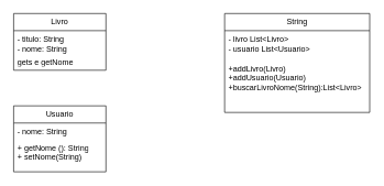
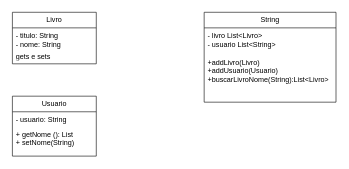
- <mxCell id="9" value="- livro List&amp;lt;Livro&amp;gt;&lt;br&gt;- usuario List&amp;lt;Usuario&amp;gt;" style="text;strokeColor=none;fillColor=none;align=left;verticalAlign=top;spacingLeft=4;spacingRight=4;overflow=hidden;rotatable=0;points=[[0,0.5],[1,0.5]];portConstraint=eastwest;whiteSpace=wrap;html=1;" vertex="1" parent="8"><mxGeometry y="26" width="220" height="44" as="geometry" /></mxCell>
+ <mxCell id="9" value="- livro List&amp;lt;Livro&amp;gt;&lt;br&gt;- usuario List&amp;lt;String&amp;gt;" style="text;strokeColor=none;fillColor=none;align=left;verticalAlign=top;spacingLeft=4;spacingRight=4;overflow=hidden;rotatable=0;points=[[0,0.5],[1,0.5]];portConstraint=eastwest;whiteSpace=wrap;html=1;" vertex="1" parent="8"><mxGeometry y="26" width="220" height="44" as="geometry" /></mxCell>
- <mxCell id="4" value="gets e getNome&amp;nbsp;" style="text;strokeColor=none;fillColor=none;align=left;verticalAlign=top;spacingLeft=4;spacingRight=4;overflow=hidden;rotatable=0;points=[[0,0.5],[1,0.5]];portConstraint=eastwest;whiteSpace=wrap;html=1;" vertex="1" parent="2"><mxGeometry y="60" width="140" height="26" as="geometry" /></mxCell>
+ <mxCell id="4" value="gets e sets&amp;nbsp;" style="text;strokeColor=none;fillColor=none;align=left;verticalAlign=top;spacingLeft=4;spacingRight=4;overflow=hidden;rotatable=0;points=[[0,0.5],[1,0.5]];portConstraint=eastwest;whiteSpace=wrap;html=1;" vertex="1" parent="2"><mxGeometry y="60" width="140" height="26" as="geometry" /></mxCell>
- <mxCell id="6" value="- nome: String&lt;span style=&quot;white-space: pre;&quot;&gt;&#09;&lt;/span&gt;&lt;br&gt;&amp;nbsp;" style="text;strokeColor=none;fillColor=none;align=left;verticalAlign=top;spacingLeft=4;spacingRight=4;overflow=hidden;rotatable=0;points=[[0,0.5],[1,0.5]];portConstraint=eastwest;whiteSpace=wrap;html=1;" vertex="1" parent="5"><mxGeometry y="26" width="140" height="24" as="geometry" /></mxCell>
+ <mxCell id="6" value="- usuario: String&lt;span style=&quot;white-space: pre;&quot;&gt;&#09;&lt;/span&gt;&lt;br&gt;&amp;nbsp;" style="text;strokeColor=none;fillColor=none;align=left;verticalAlign=top;spacingLeft=4;spacingRight=4;overflow=hidden;rotatable=0;points=[[0,0.5],[1,0.5]];portConstraint=eastwest;whiteSpace=wrap;html=1;" vertex="1" parent="5"><mxGeometry y="26" width="140" height="24" as="geometry" /></mxCell>
- <mxCell id="7" value="+ getNome (): String&lt;br&gt;+ setNome(String)" style="text;strokeColor=none;fillColor=none;align=left;verticalAlign=top;spacingLeft=4;spacingRight=4;overflow=hidden;rotatable=0;points=[[0,0.5],[1,0.5]];portConstraint=eastwest;whiteSpace=wrap;html=1;" vertex="1" parent="5"><mxGeometry y="50" width="140" height="50" as="geometry" /></mxCell>
+ <mxCell id="7" value="+ getNome (): List&lt;br&gt;+ setNome(String)" style="text;strokeColor=none;fillColor=none;align=left;verticalAlign=top;spacingLeft=4;spacingRight=4;overflow=hidden;rotatable=0;points=[[0,0.5],[1,0.5]];portConstraint=eastwest;whiteSpace=wrap;html=1;" vertex="1" parent="5"><mxGeometry y="50" width="140" height="50" as="geometry" /></mxCell>
